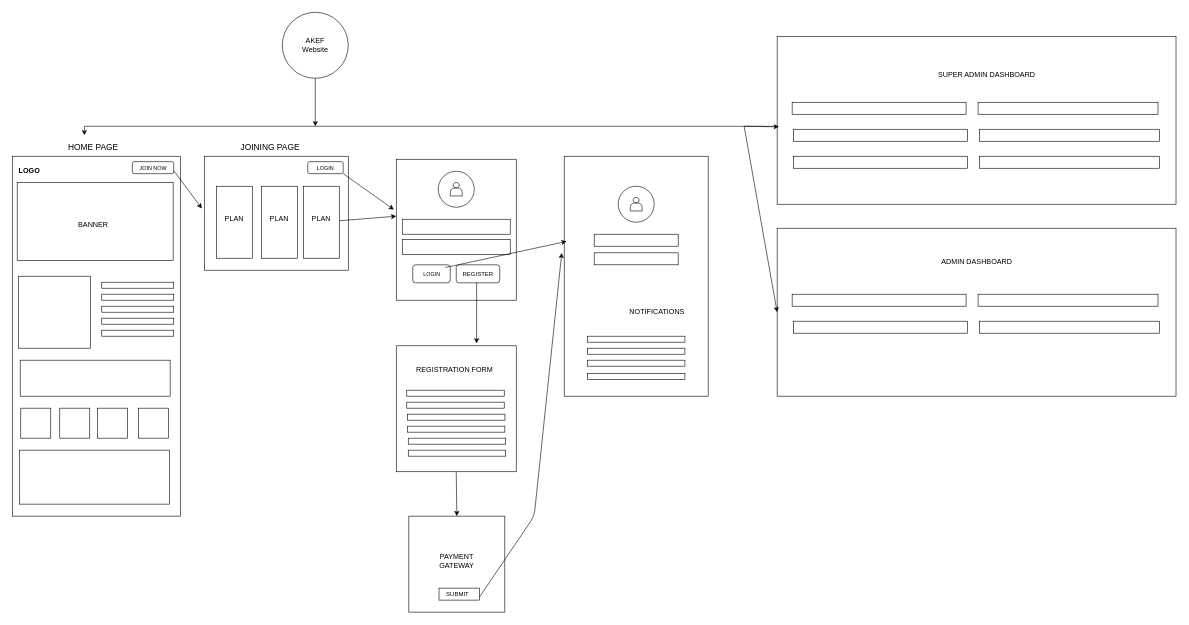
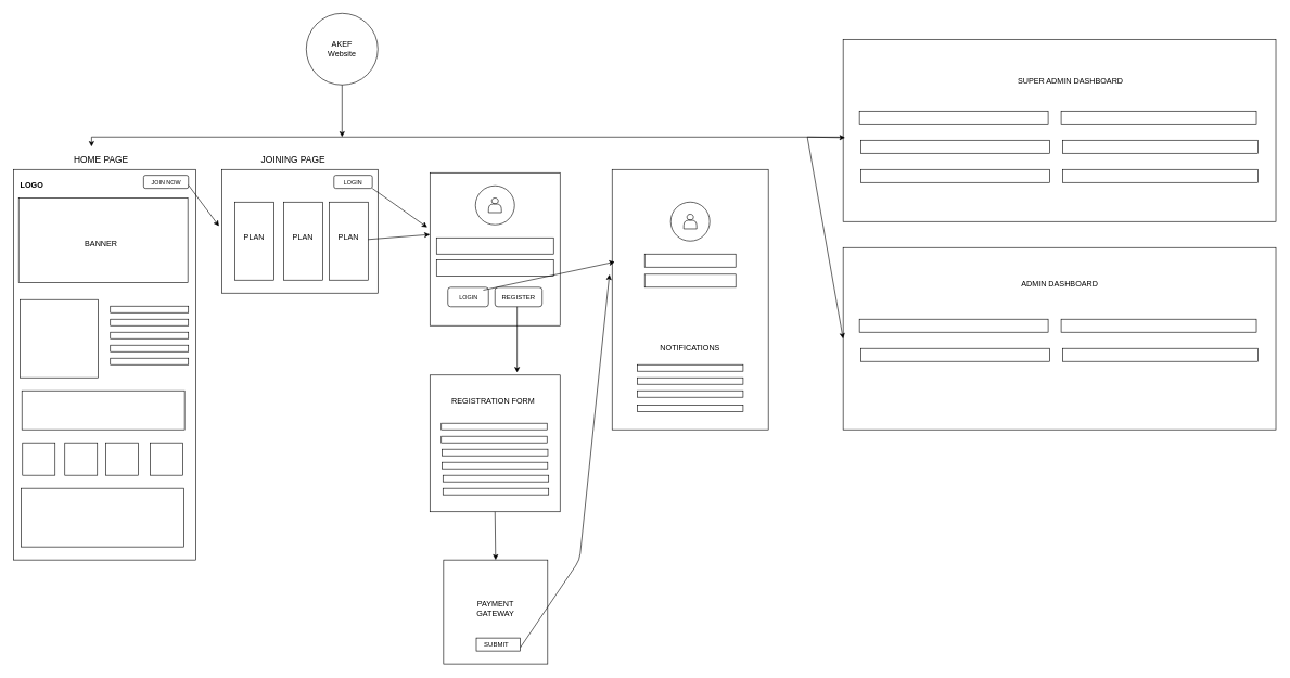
- <mxCell id="64" value="NOTIFICATIONS" style="text;html=1;align=center;verticalAlign=middle;whiteSpace=wrap;rounded=0;" vertex="1" parent="1"><mxGeometry x="1045" y="505" width="100" height="30" as="geometry" /></mxCell>
+ <mxCell id="64" value="NOTIFICATIONS" style="text;html=1;align=center;verticalAlign=middle;whiteSpace=wrap;rounded=0;" vertex="1" parent="1"><mxGeometry x="1010" y="520" width="100" height="30" as="geometry" /></mxCell>
